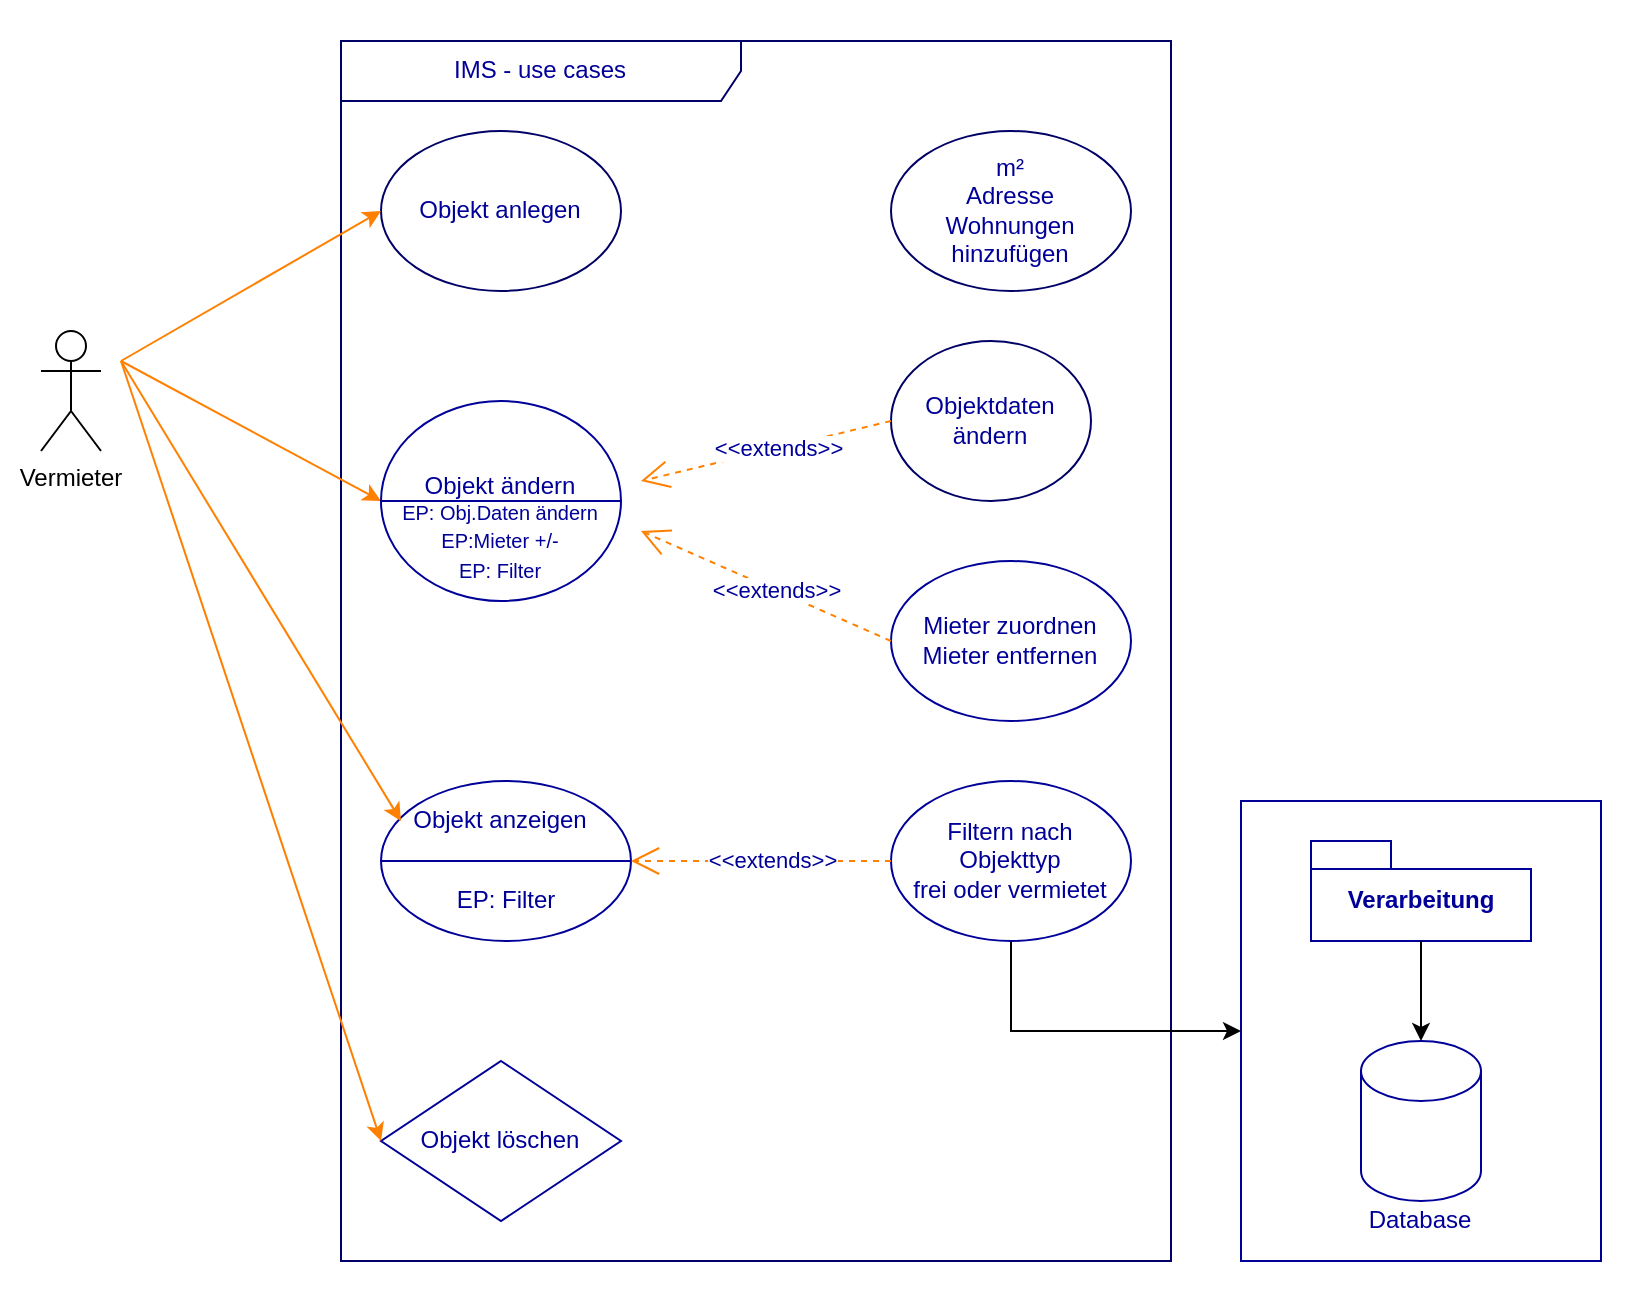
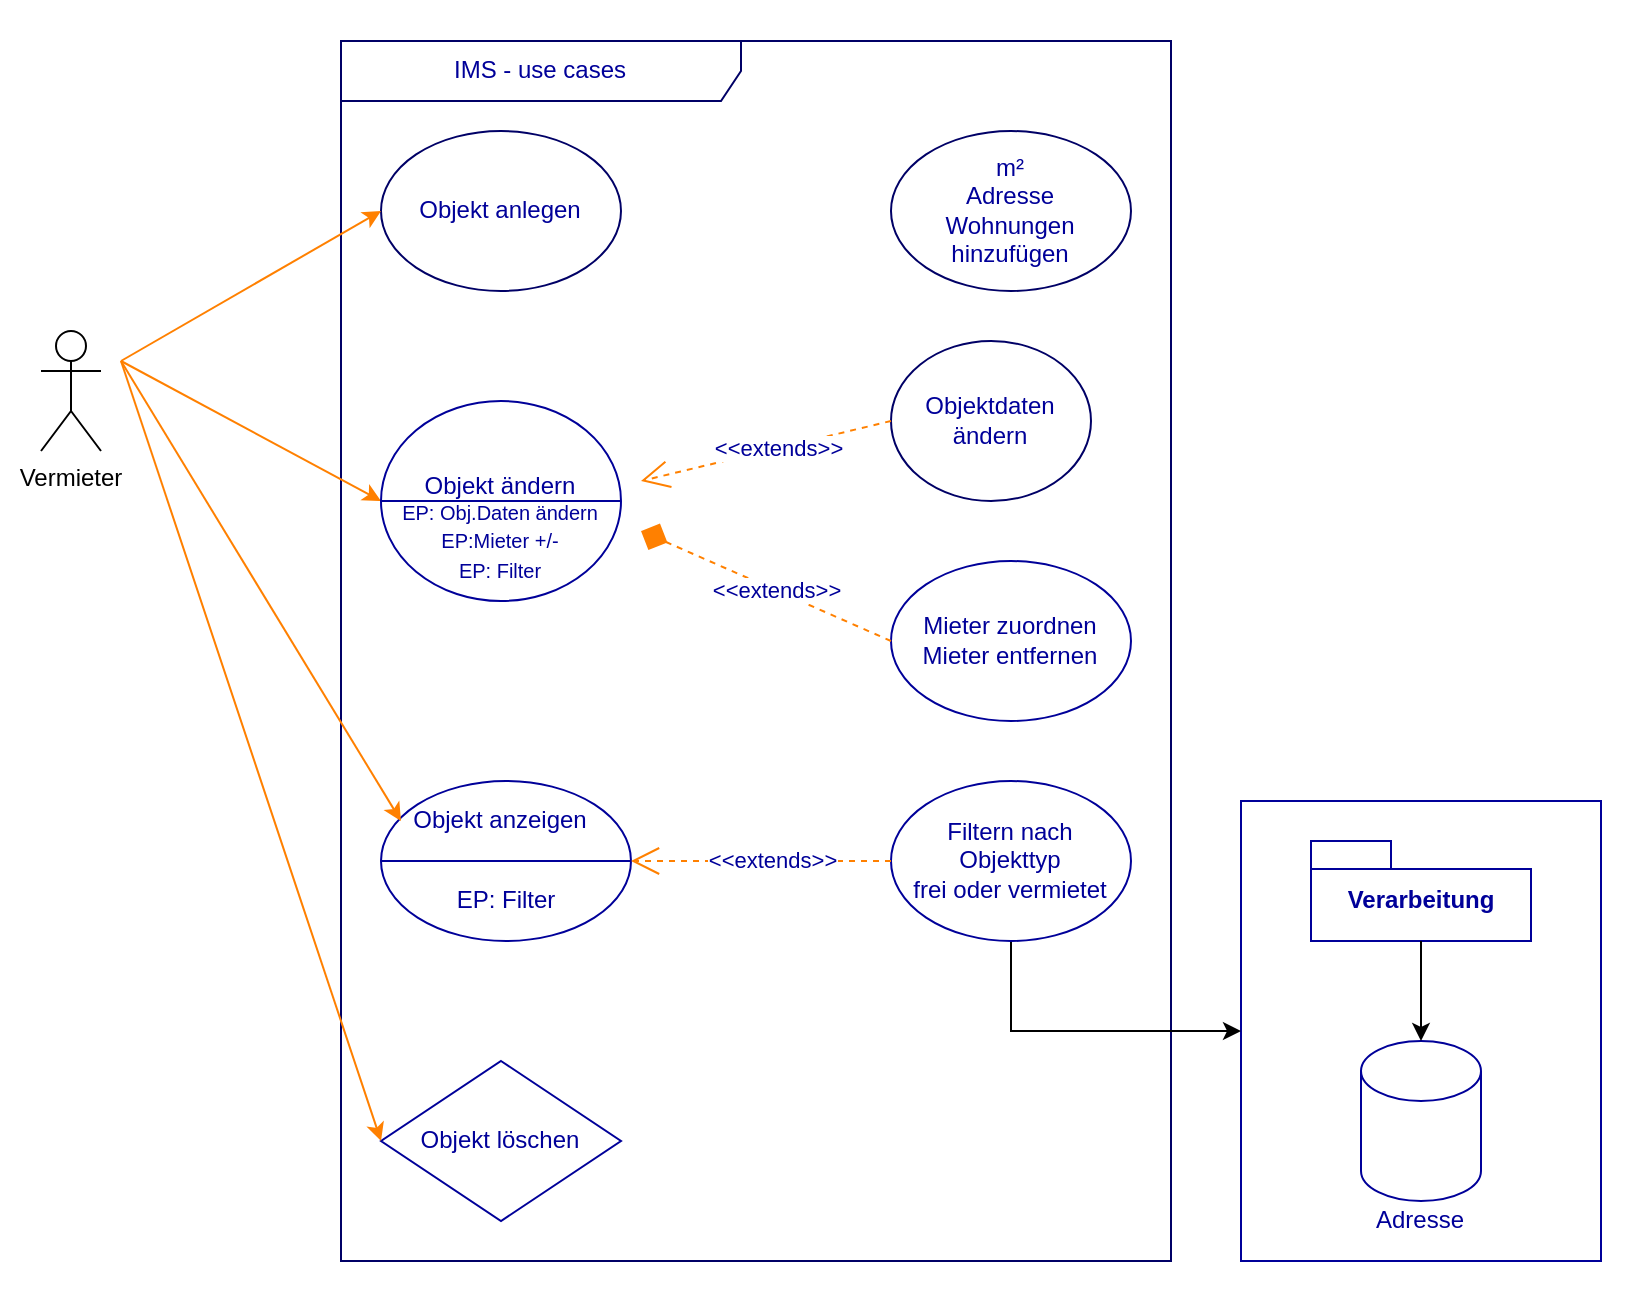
- <mxCell id="15" value="&amp;lt;&amp;lt;extends&amp;gt;&amp;gt;" style="endArrow=open;endSize=12;dashed=1;html=1;exitX=0;exitY=0.5;fontColor=#000099;strokeColor=#FF8000;exitDx=0;exitDy=0;entryX=1;entryY=0.25;entryDx=0;entryDy=0;" edge="1" parent="1" source="14" target="17"><mxGeometry x="-0.091" width="160" relative="1" as="geometry"><mxPoint x="455" y="260" as="sourcePoint" /><mxPoint x="310" y="250" as="targetPoint" /><mxPoint as="offset" /></mxGeometry></mxCell>
+ <mxCell id="15" value="&amp;lt;&amp;lt;extends&amp;gt;&amp;gt;" style="endArrow=diamond;endSize=12;dashed=1;html=1;exitX=0;exitY=0.5;fontColor=#000099;strokeColor=#FF8000;exitDx=0;exitDy=0;entryX=1;entryY=0.25;entryDx=0;entryDy=0;" edge="1" parent="1" source="14" target="17"><mxGeometry x="-0.091" width="160" relative="1" as="geometry"><mxPoint x="455" y="260" as="sourcePoint" /><mxPoint x="310" y="250" as="targetPoint" /><mxPoint as="offset" /></mxGeometry></mxCell>
- <mxCell id="24" value="Database" style="text;html=1;strokeColor=none;fillColor=none;align=center;verticalAlign=middle;whiteSpace=wrap;rounded=0;fontColor=#000099;" vertex="1" parent="1"><mxGeometry x="690" y="600" width="40" height="20" as="geometry" /></mxCell>
+ <mxCell id="24" value="Adresse" style="text;html=1;strokeColor=none;fillColor=none;align=center;verticalAlign=middle;whiteSpace=wrap;rounded=0;fontColor=#000099;" vertex="1" parent="1"><mxGeometry x="690" y="600" width="40" height="20" as="geometry" /></mxCell>
